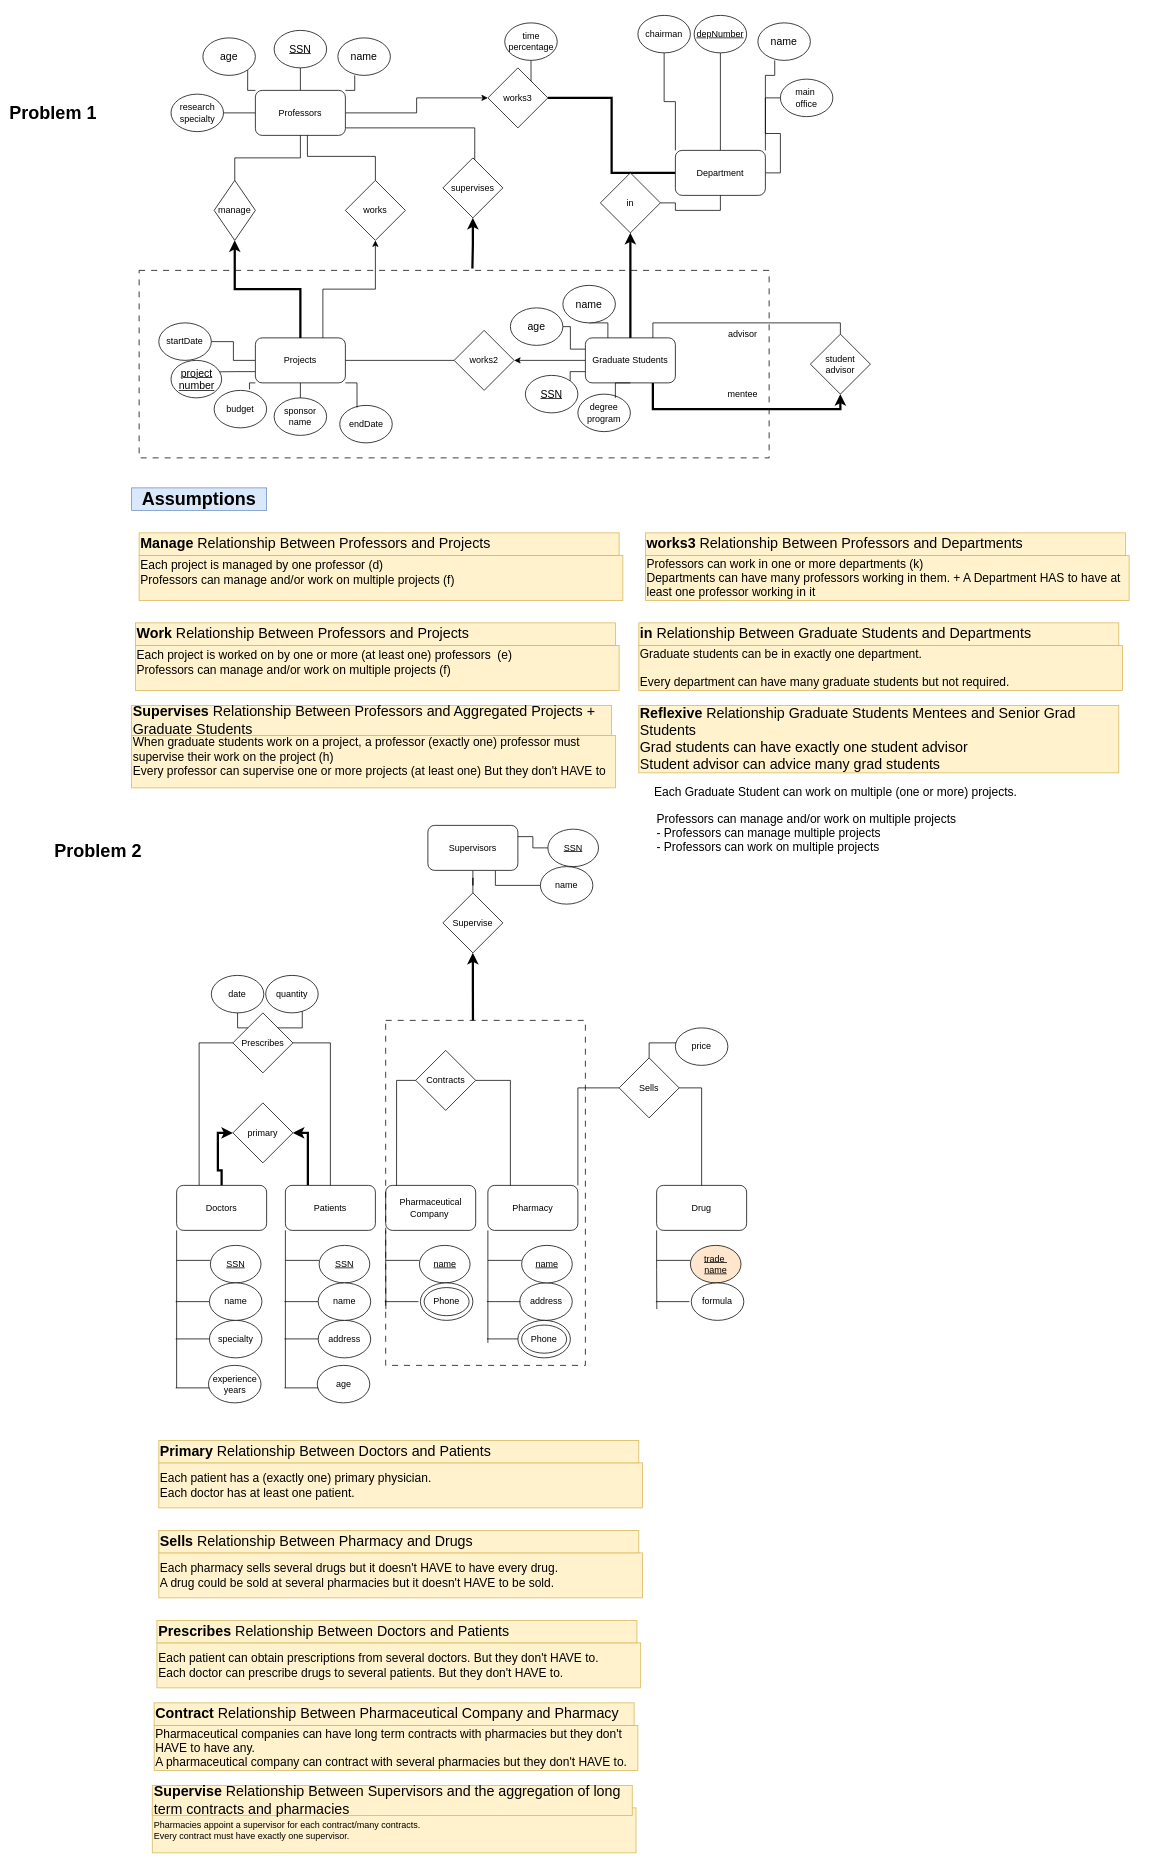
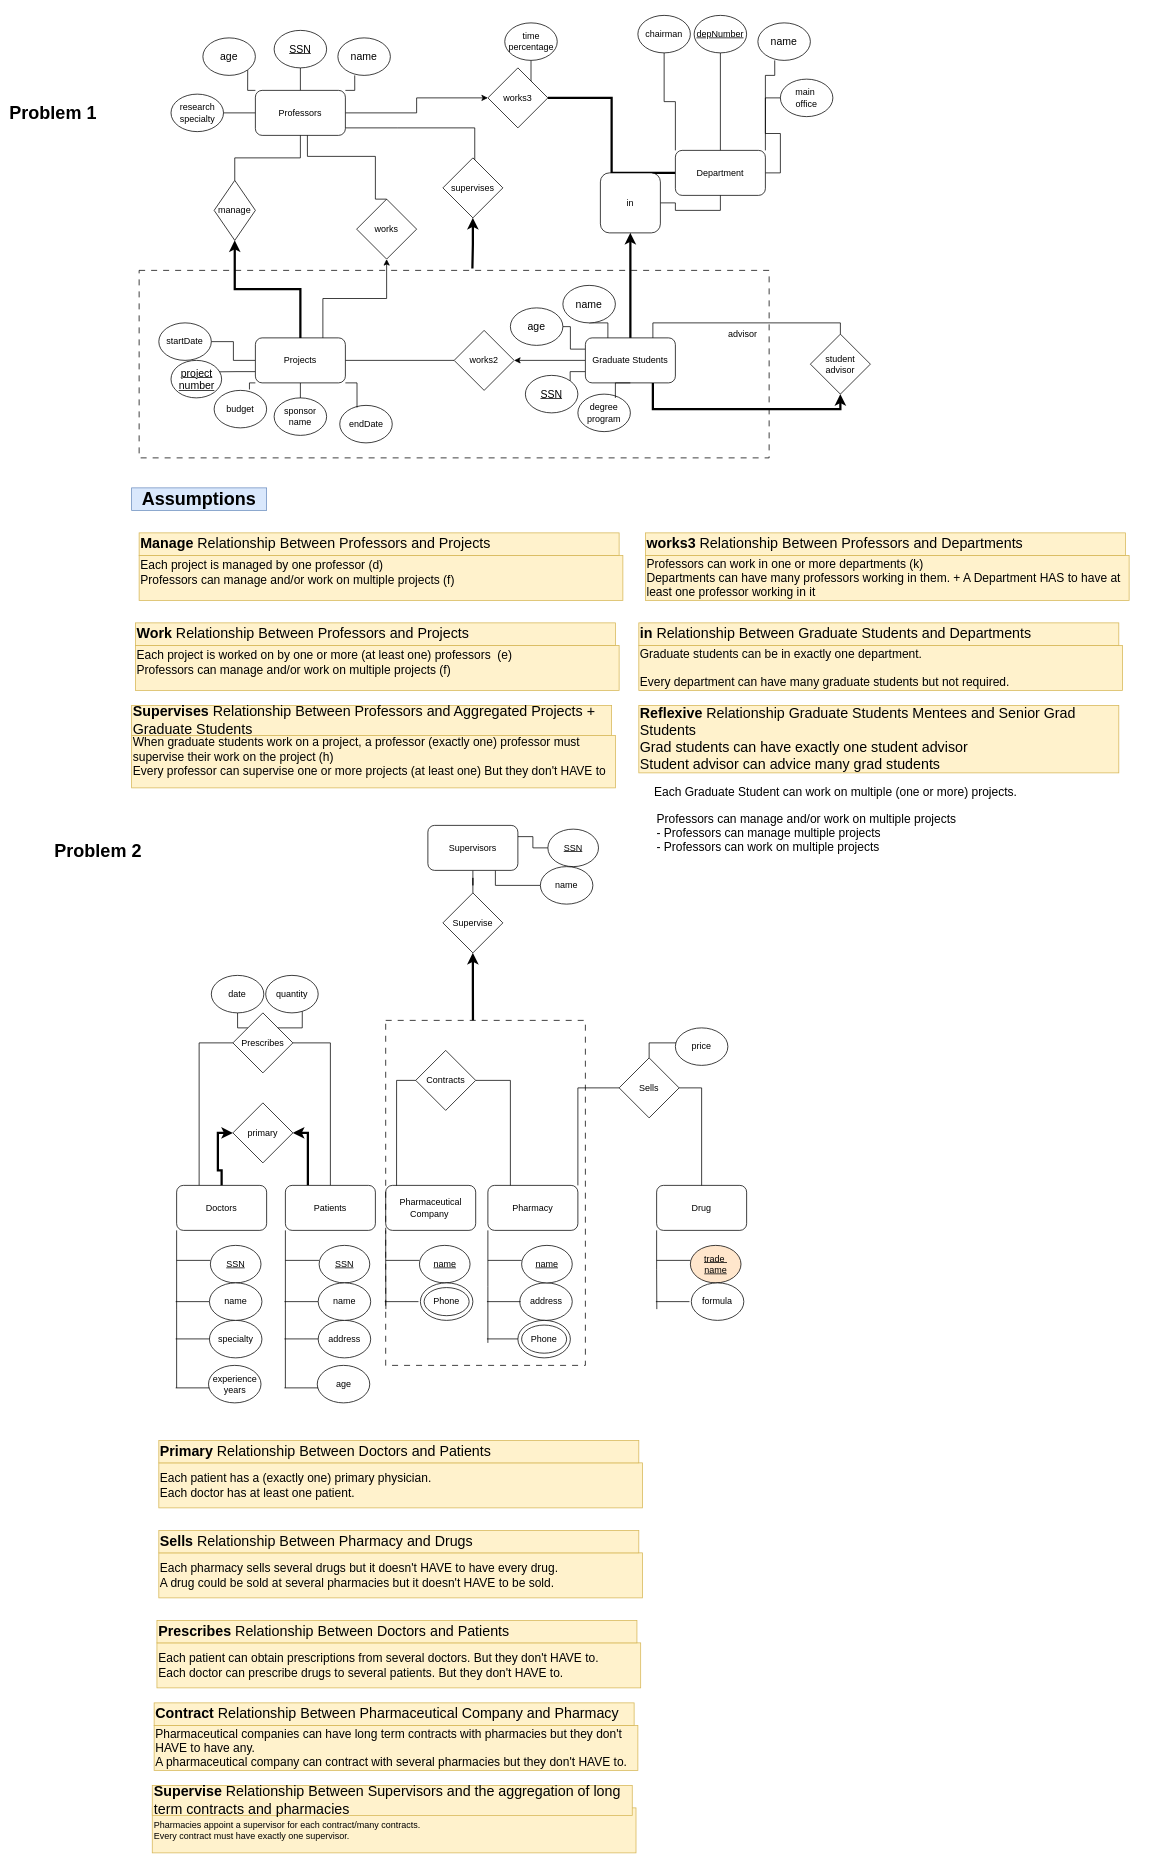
- <mxCell id="64" value="in" style="rhombus;whiteSpace=wrap;html=1;" vertex="1" parent="1"><mxGeometry x="800" y="230" width="80" height="80" as="geometry" /></mxCell>
+ <mxCell id="64" value="in" style="whiteSpace=wrap;html=1;rounded=1;" vertex="1" parent="1"><mxGeometry x="800" y="230" width="80" height="80" as="geometry" /></mxCell>
- <mxCell id="44" value="works" style="rhombus;whiteSpace=wrap;html=1;" parent="1" vertex="1"><mxGeometry x="460" y="240" width="80" height="80" as="geometry" /></mxCell>
+ <mxCell id="44" value="works" style="rhombus;whiteSpace=wrap;html=1;" parent="1" vertex="1"><mxGeometry x="475" y="265" width="80" height="80" as="geometry" /></mxCell>
- <mxCell id="69" value="mentee" style="text;html=1;align=center;verticalAlign=middle;whiteSpace=wrap;rounded=0;" vertex="1" parent="1"><mxGeometry x="960" y="510" width="60" height="30" as="geometry" /></mxCell>
